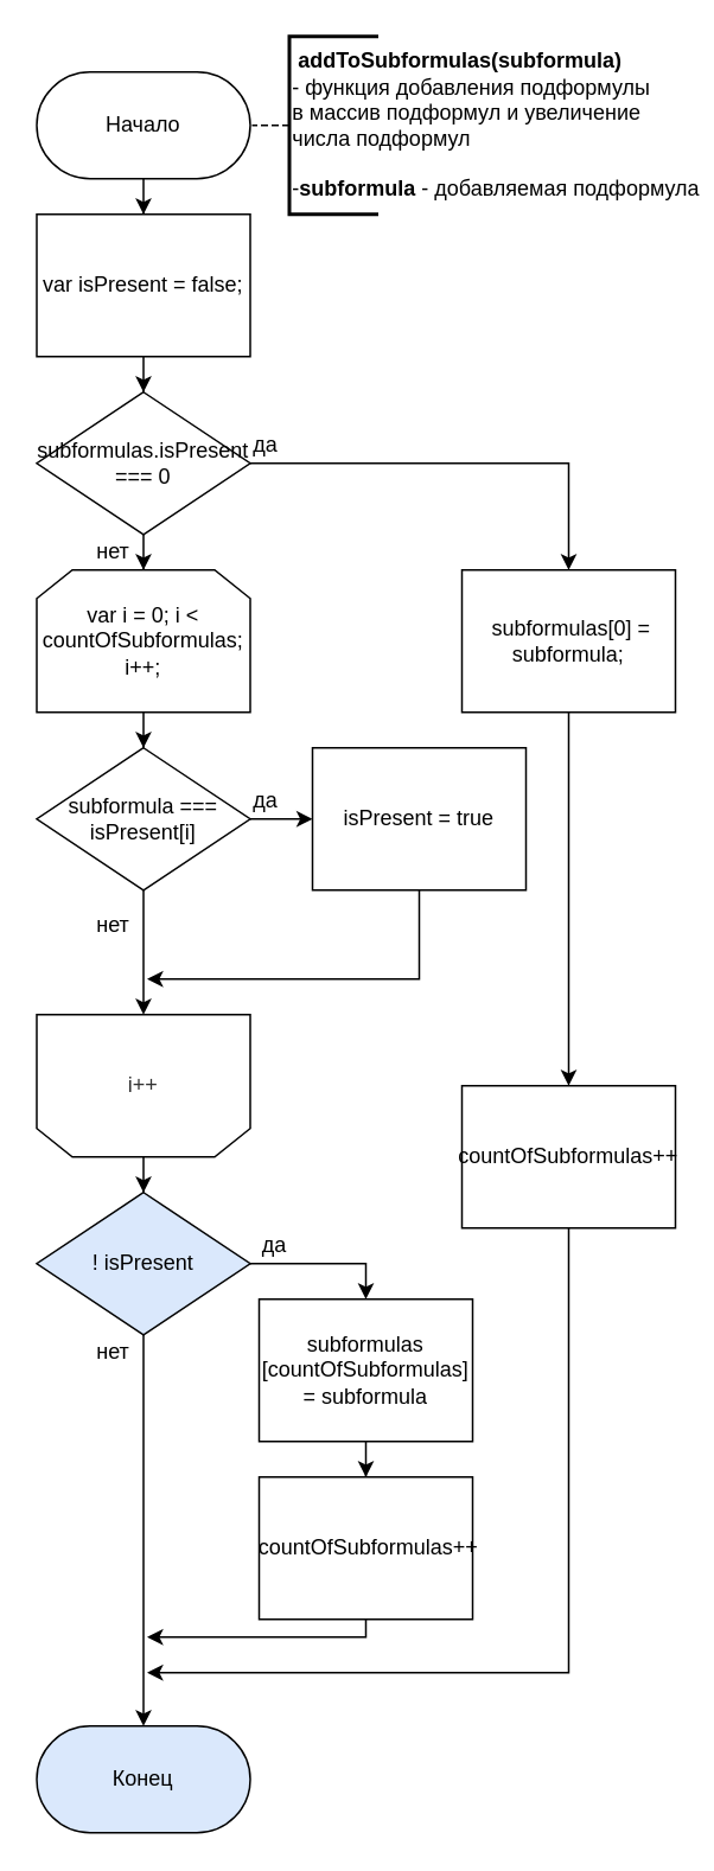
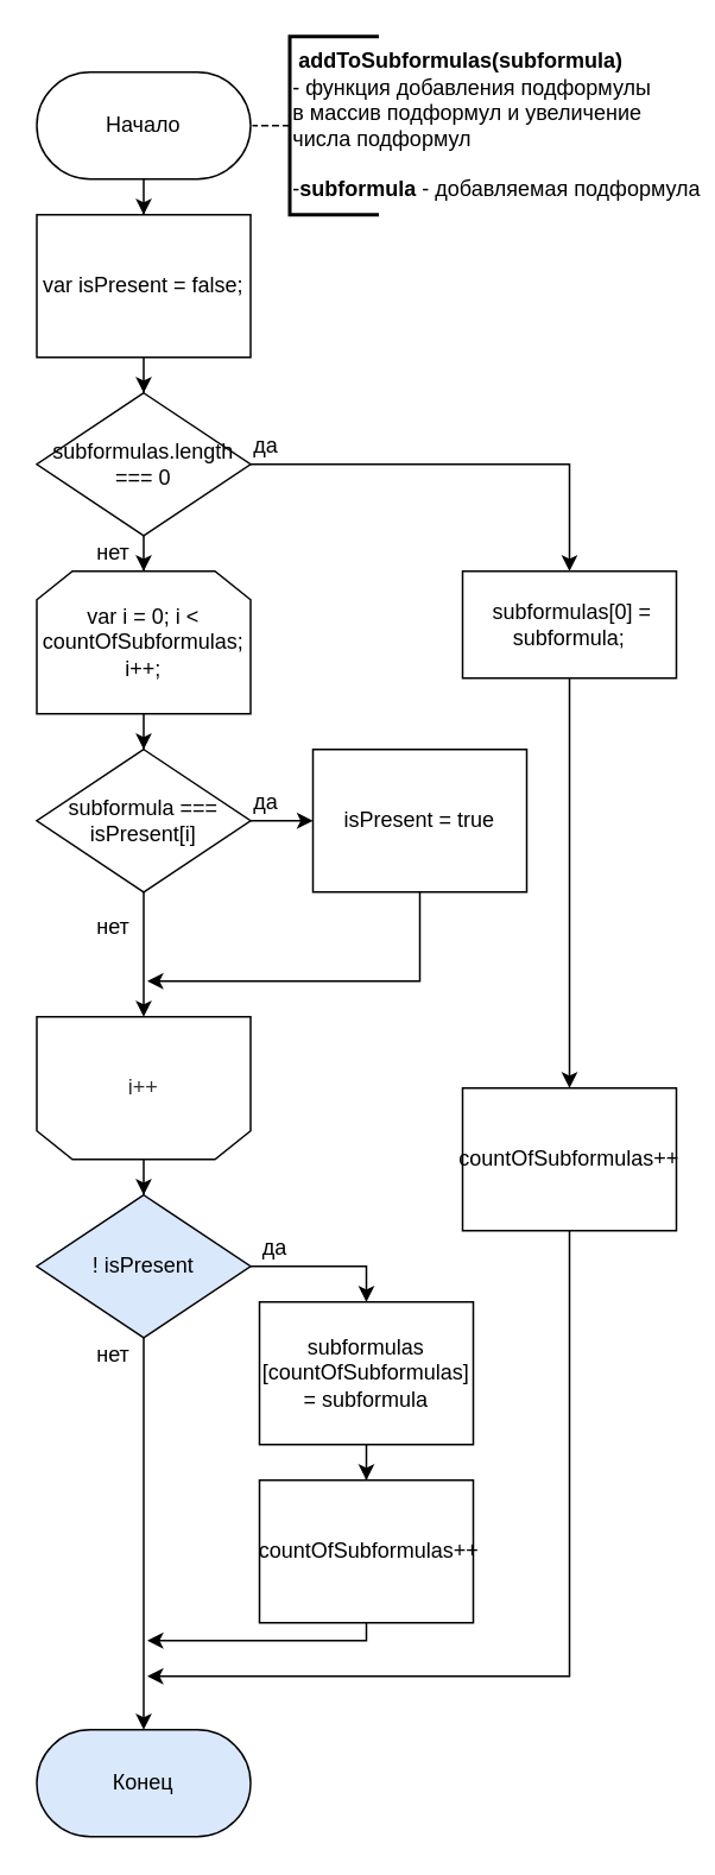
- <mxCell id="10" value="subformulas.isPresent === 0" style="rhombus;whiteSpace=wrap;html=1;" parent="1" vertex="1"><mxGeometry x="20" y="220" width="120" height="80" as="geometry" /></mxCell>
+ <mxCell id="10" value="subformulas.length === 0" style="rhombus;whiteSpace=wrap;html=1;" parent="1" vertex="1"><mxGeometry x="20" y="220" width="120" height="80" as="geometry" /></mxCell>
- <mxCell id="12" value="&amp;nbsp;subformulas[0] = subformula;" style="rounded=0;whiteSpace=wrap;html=1;" parent="1" vertex="1"><mxGeometry x="259" y="320" width="120" height="80" as="geometry" /></mxCell>
+ <mxCell id="12" value="&amp;nbsp;subformulas[0] = subformula;" style="rounded=0;whiteSpace=wrap;html=1;" parent="1" vertex="1"><mxGeometry x="259" y="320" width="120" height="60" as="geometry" /></mxCell>
